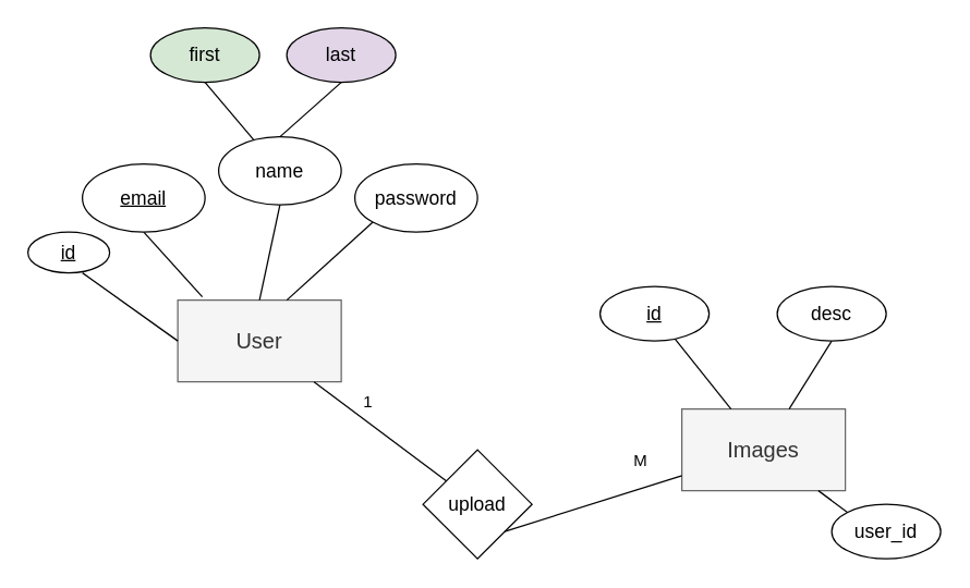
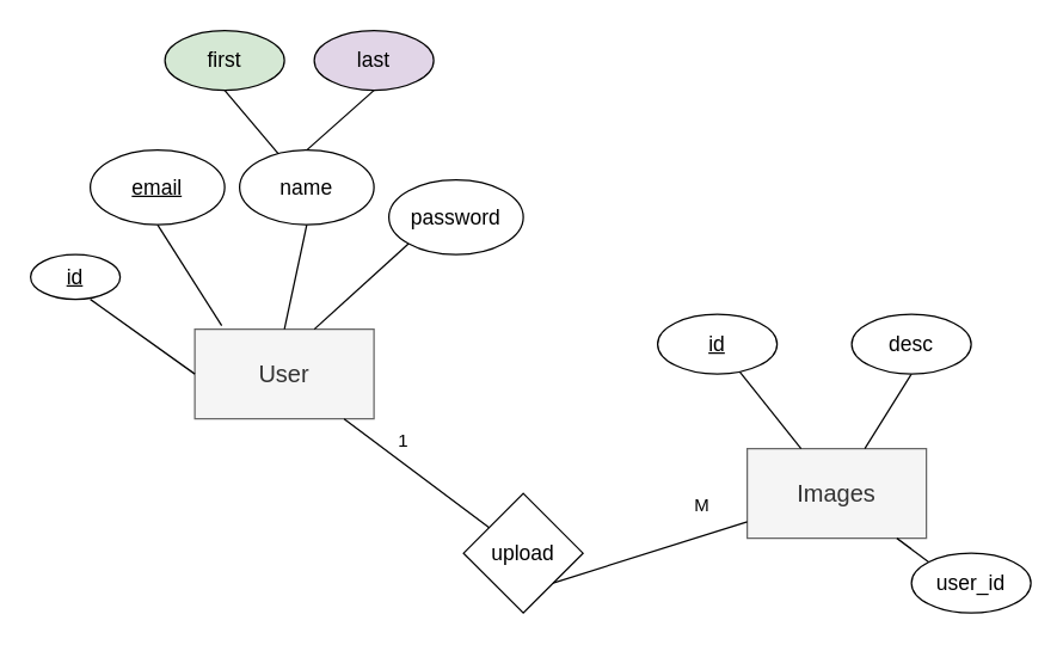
- <mxCell id="8" value="&lt;font style=&quot;font-size: 14px;&quot;&gt;&lt;u&gt;email&lt;/u&gt;&lt;/font&gt;" style="ellipse;whiteSpace=wrap;html=1;" parent="1" vertex="1"><mxGeometry x="60" y="120" width="90" height="50" as="geometry" /></mxCell>
+ <mxCell id="8" value="&lt;font style=&quot;font-size: 14px;&quot;&gt;&lt;u&gt;email&lt;/u&gt;&lt;/font&gt;" style="ellipse;whiteSpace=wrap;html=1;" parent="1" vertex="1"><mxGeometry x="60" y="100" width="90" height="50" as="geometry" /></mxCell>
